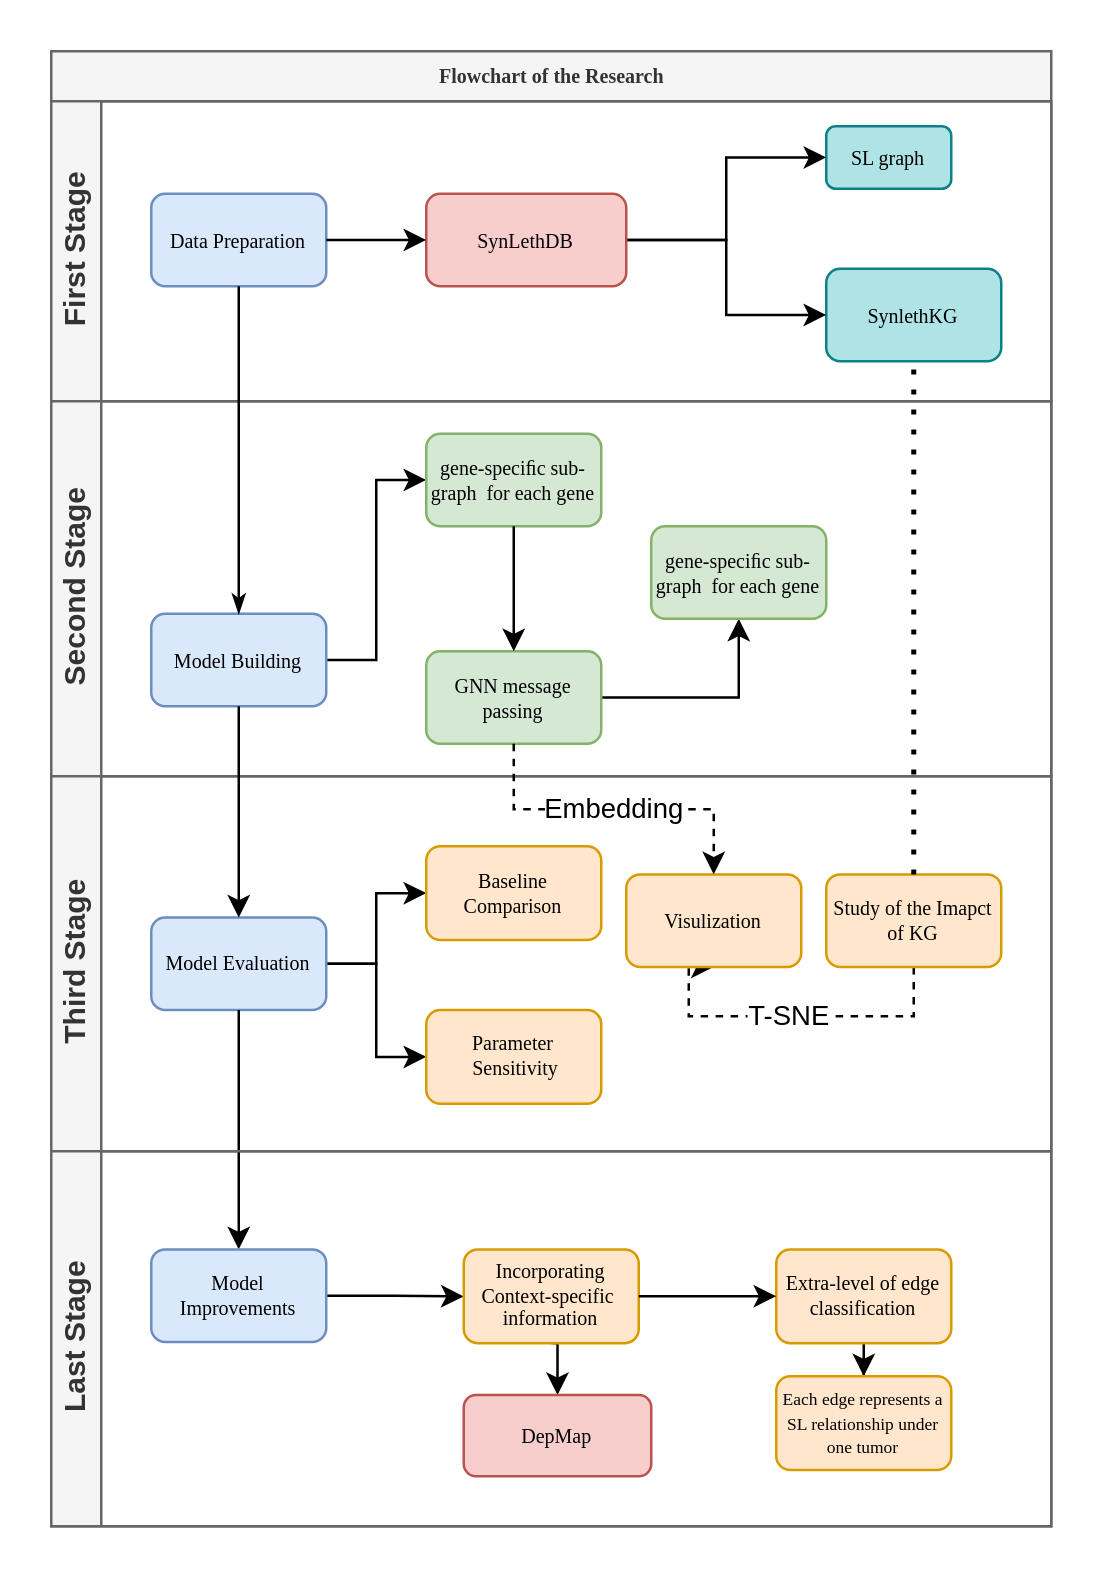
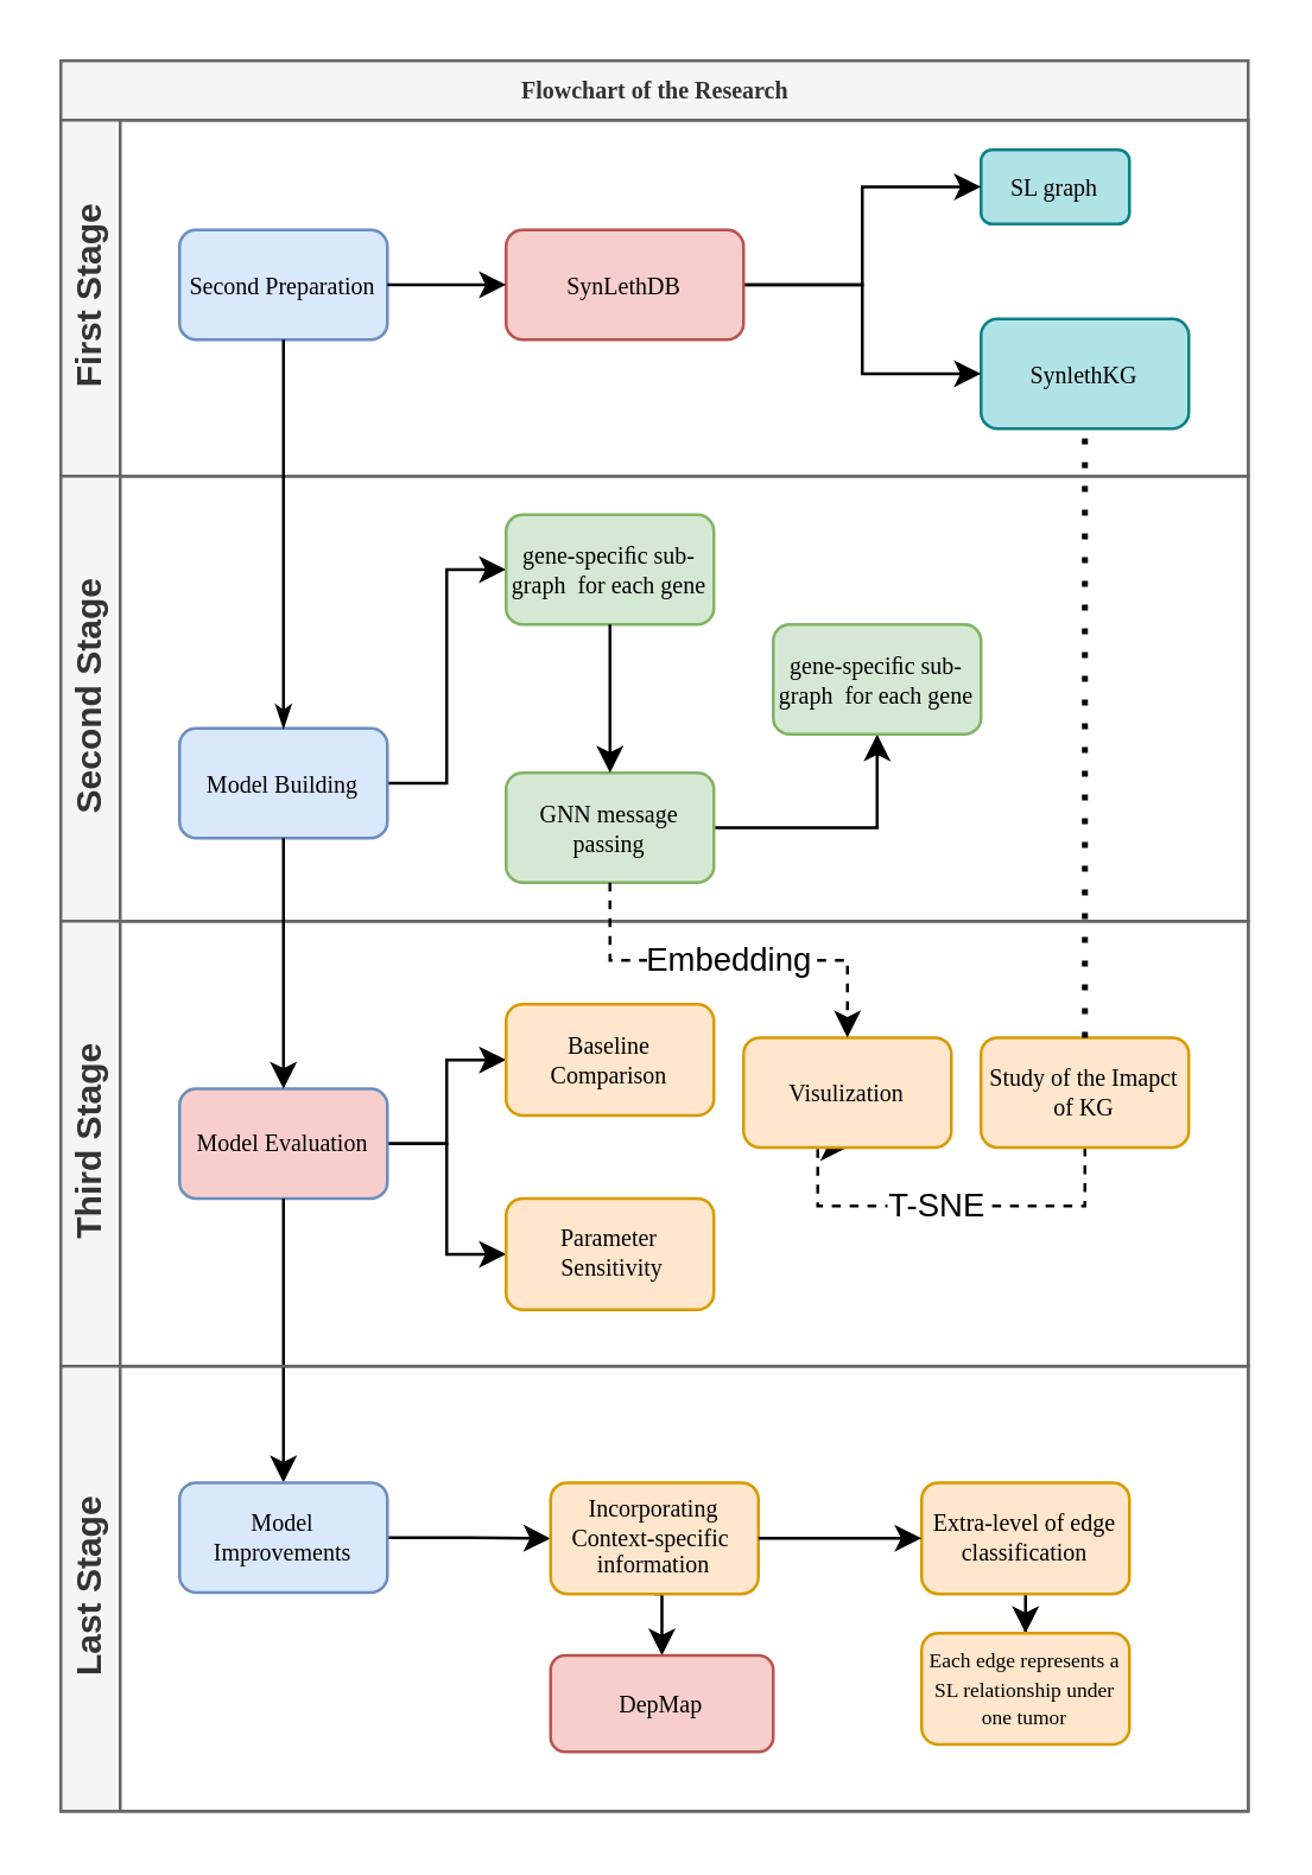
- <mxCell id="4" value="Data Preparation" style="rounded=1;whiteSpace=wrap;html=1;shadow=0;labelBackgroundColor=none;strokeWidth=1;fontFamily=Verdana;fontSize=8;align=center;fillColor=#dae8fc;strokeColor=#6c8ebf;" parent="3" vertex="1"><mxGeometry x="40" y="37.0" width="70" height="37" as="geometry" /></mxCell>
+ <mxCell id="4" value="Second Preparation" style="rounded=1;whiteSpace=wrap;html=1;shadow=0;labelBackgroundColor=none;strokeWidth=1;fontFamily=Verdana;fontSize=8;align=center;fillColor=#dae8fc;strokeColor=#6c8ebf;" parent="3" vertex="1"><mxGeometry x="40" y="37.0" width="70" height="37" as="geometry" /></mxCell>
- <mxCell id="22" value="Model Evaluation" style="rounded=1;whiteSpace=wrap;html=1;shadow=0;labelBackgroundColor=none;strokeWidth=1;fontFamily=Verdana;fontSize=8;align=center;fillColor=#dae8fc;strokeColor=#6c8ebf;" parent="19" vertex="1"><mxGeometry x="40" y="56.5" width="70" height="37" as="geometry" /></mxCell>
+ <mxCell id="22" value="Model Evaluation" style="rounded=1;whiteSpace=wrap;html=1;shadow=0;labelBackgroundColor=none;strokeWidth=1;fontFamily=Verdana;fontSize=8;align=center;fillColor=#f8cecc;strokeColor=#6c8ebf;" parent="19" vertex="1"><mxGeometry x="40" y="56.5" width="70" height="37" as="geometry" /></mxCell>
